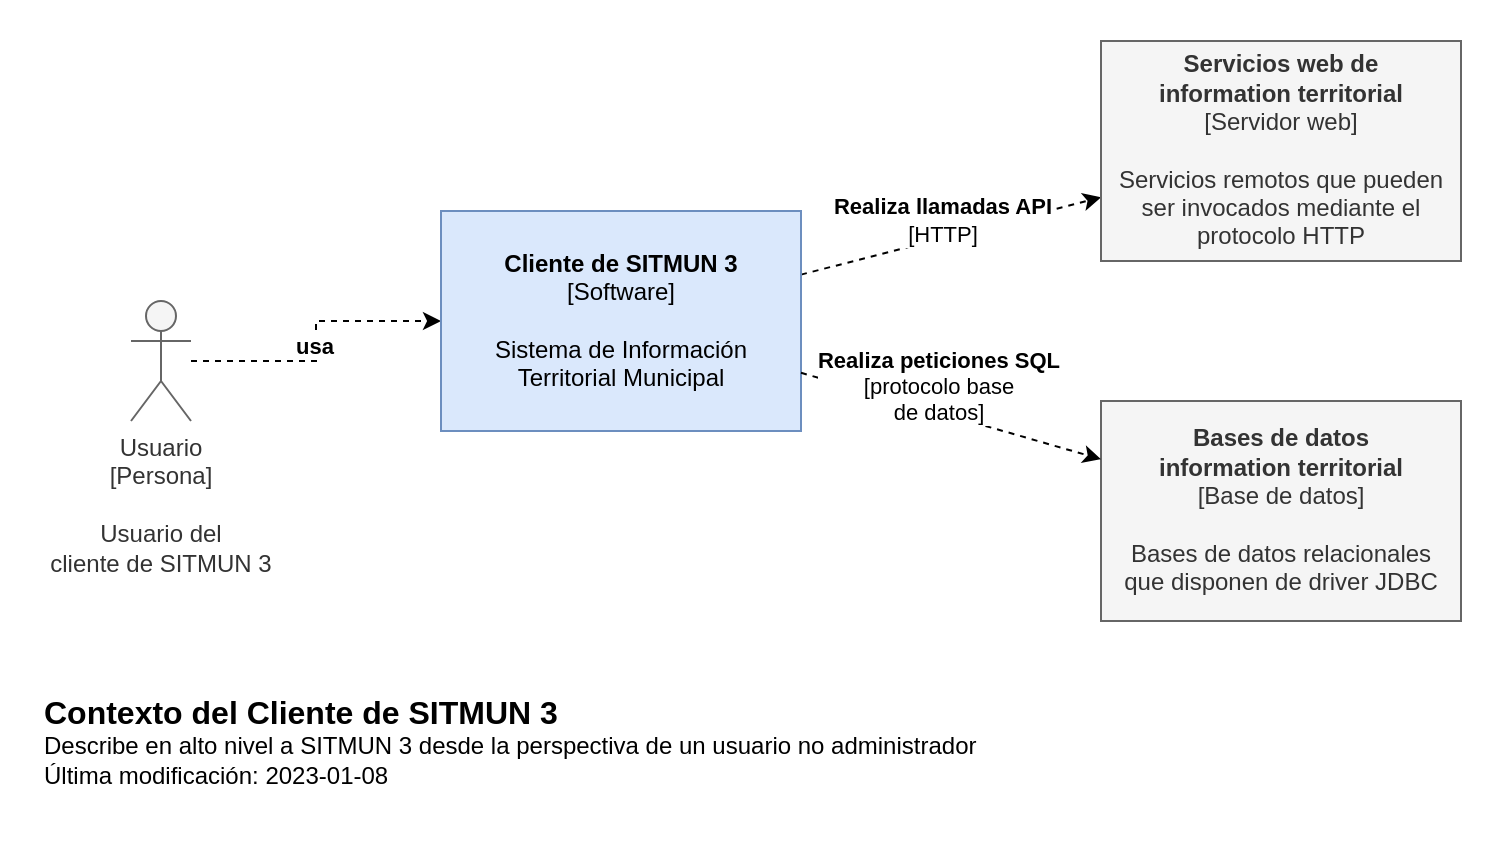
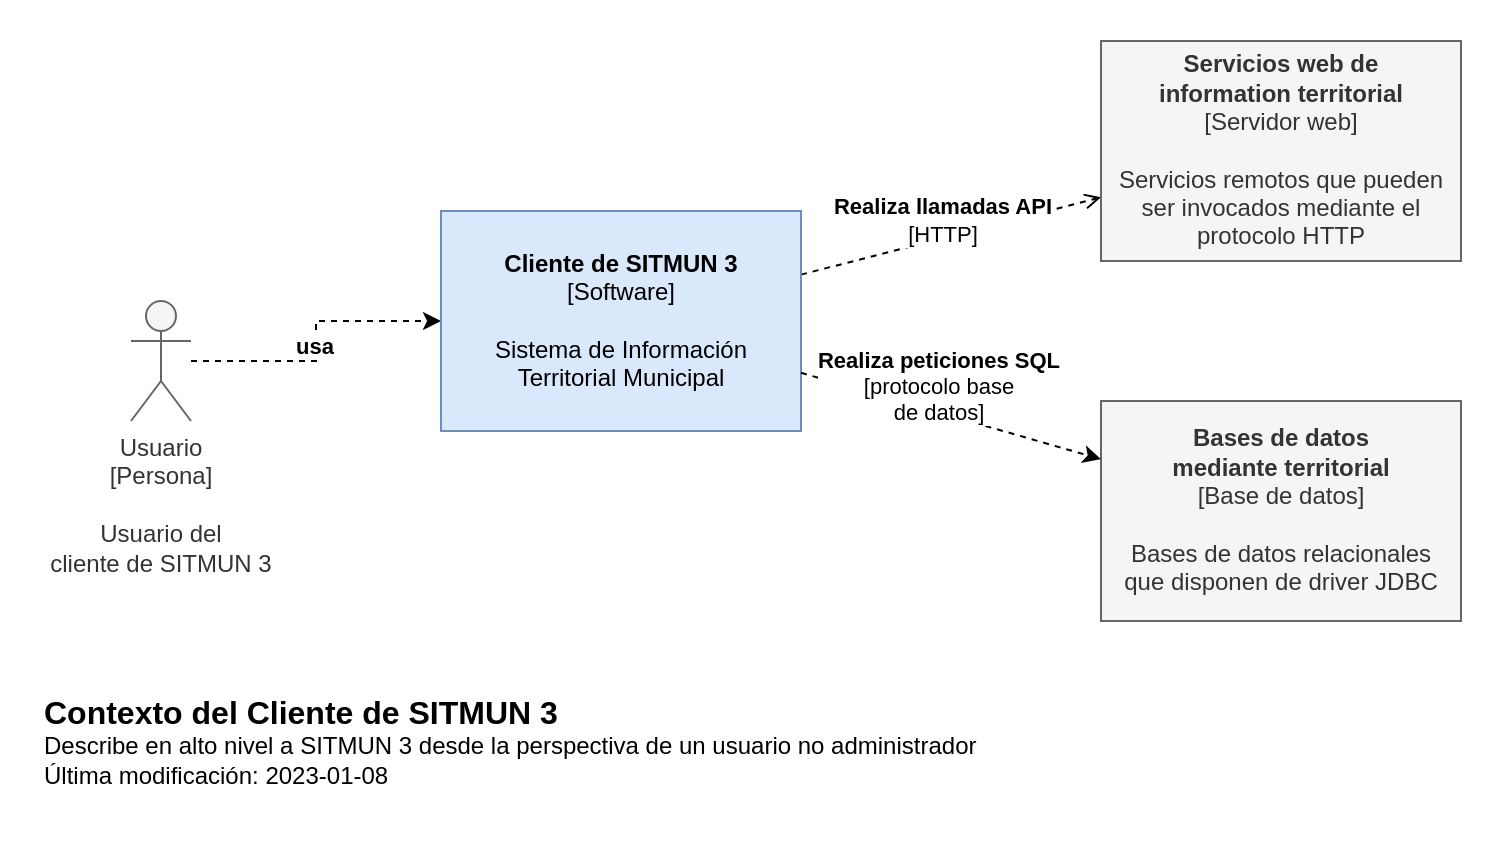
- <mxCell id="6" style="rounded=0;orthogonalLoop=1;jettySize=auto;html=1;dashed=1;" edge="1" parent="1" source="8" target="9"><mxGeometry relative="1" as="geometry" /></mxCell>
+ <mxCell id="6" style="rounded=0;orthogonalLoop=1;jettySize=auto;html=1;dashed=1;endArrow=open;" edge="1" parent="1" source="8" target="9"><mxGeometry relative="1" as="geometry" /></mxCell>
- <mxCell id="10" value="&lt;b&gt;Bases de datos&lt;br&gt;information territorial&lt;br&gt;&lt;/b&gt;[Base de datos]&lt;br&gt;&lt;br&gt;Bases de datos relacionales&lt;br&gt;que disponen de driver JDBC" style="html=1;align=center;verticalAlign=middle;dashed=0;fillColor=#f5f5f5;strokeColor=#666666;fontColor=#333333;" vertex="1" parent="1"><mxGeometry x="550" y="200" width="180" height="110" as="geometry" /></mxCell>
+ <mxCell id="10" value="&lt;b&gt;Bases de datos&lt;br&gt;mediante territorial&lt;br&gt;&lt;/b&gt;[Base de datos]&lt;br&gt;&lt;br&gt;Bases de datos relacionales&lt;br&gt;que disponen de driver JDBC" style="html=1;align=center;verticalAlign=middle;dashed=0;fillColor=#f5f5f5;strokeColor=#666666;fontColor=#333333;" vertex="1" parent="1"><mxGeometry x="550" y="200" width="180" height="110" as="geometry" /></mxCell>
